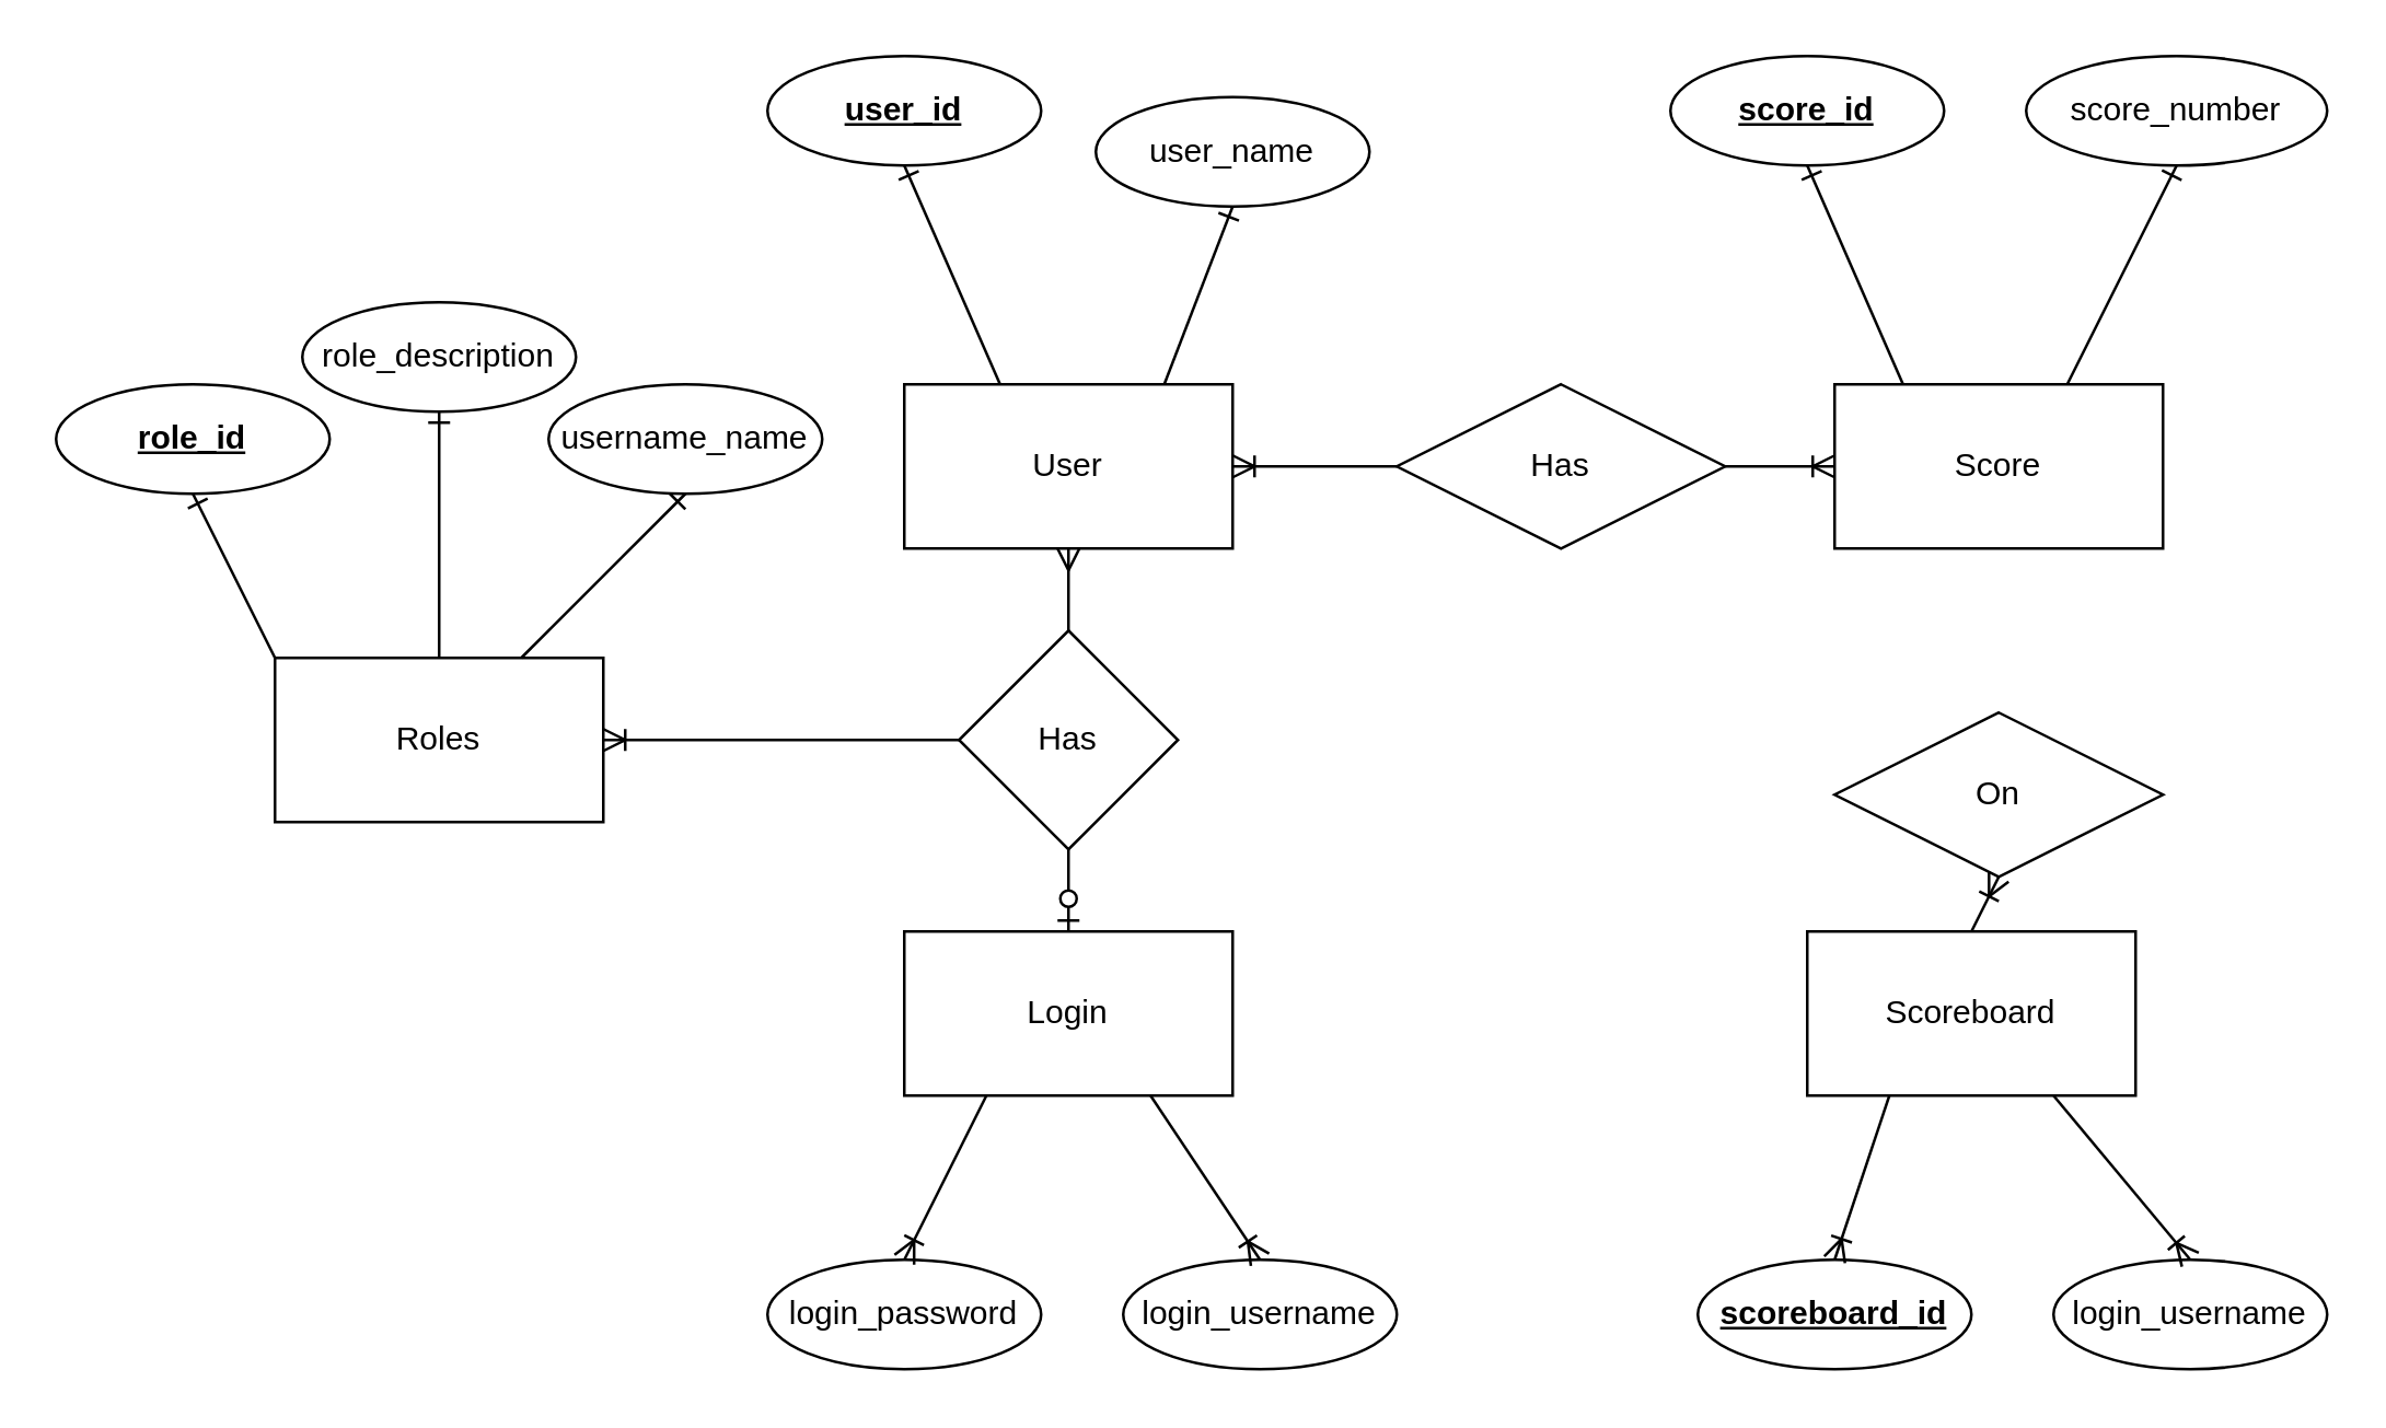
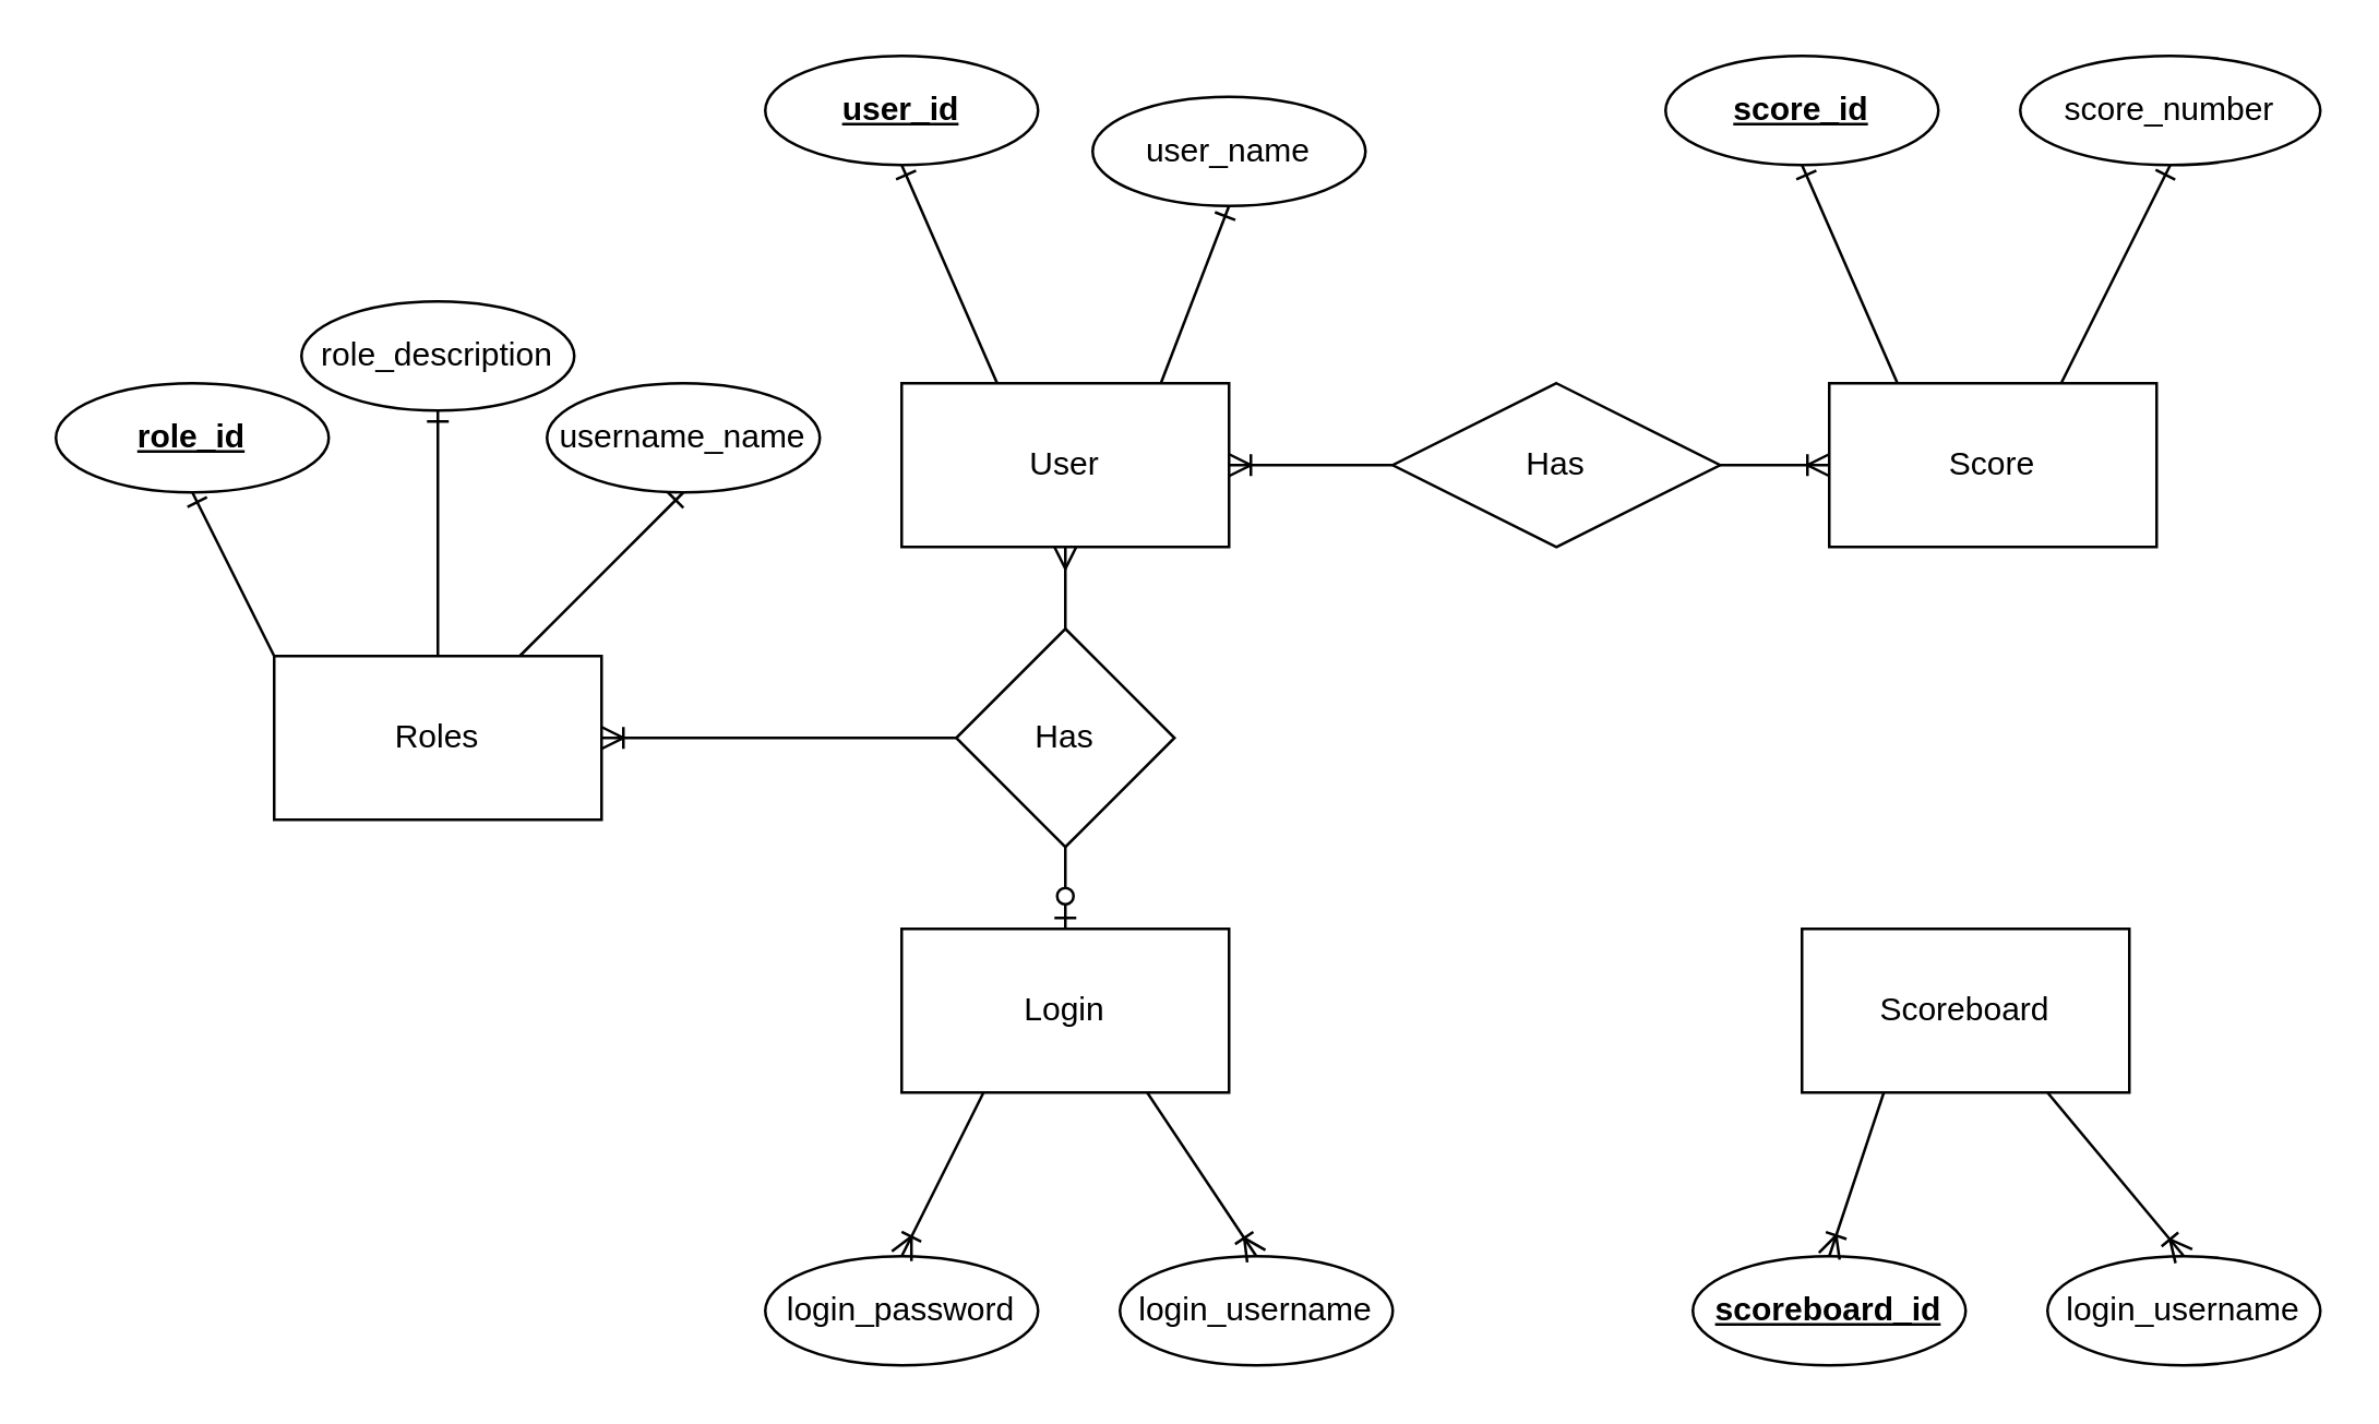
- <mxCell id="31" value="&lt;div&gt;On&lt;/div&gt;" style="shape=rhombus;perimeter=rhombusPerimeter;whiteSpace=wrap;html=1;align=center;" vertex="1" parent="1"><mxGeometry x="670" y="260" width="120" height="60" as="geometry" /></mxCell>
- <mxCell id="37" value="" style="fontSize=12;html=1;endArrow=ERoneToMany;rounded=0;exitX=0.5;exitY=0;exitDx=0;exitDy=0;entryX=0.5;entryY=1;entryDx=0;entryDy=0;startArrow=none;" edge="1" parent="1" source="32" target="31"><mxGeometry width="100" height="100" relative="1" as="geometry"><mxPoint x="729.66" y="380" as="sourcePoint" /><mxPoint x="729.66" y="320" as="targetPoint" /></mxGeometry></mxCell>
